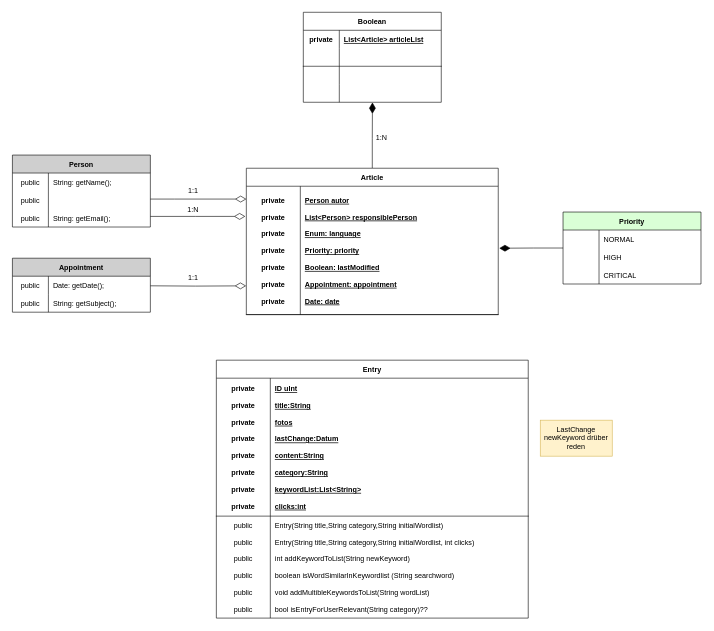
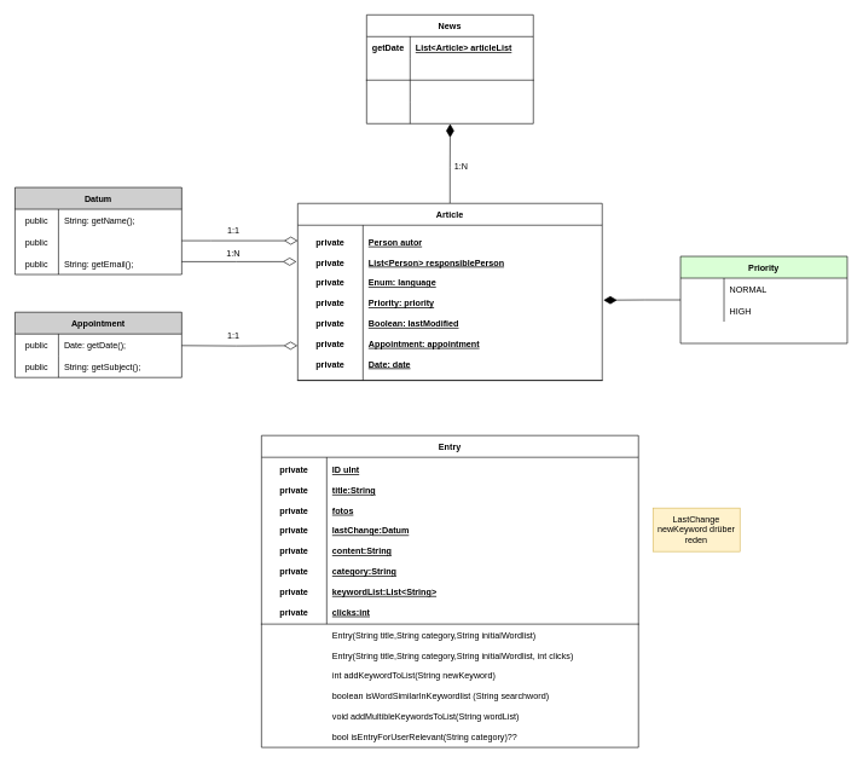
- <mxCell id="15" value="Boolean" style="shape=table;startSize=30;container=1;collapsible=1;childLayout=tableLayout;fixedRows=1;rowLines=0;fontStyle=1;align=center;resizeLast=1;labelBackgroundColor=none;" vertex="1" parent="1"><mxGeometry x="505" y="20" width="230" height="150" as="geometry" /></mxCell>
+ <mxCell id="15" value="News" style="shape=table;startSize=30;container=1;collapsible=1;childLayout=tableLayout;fixedRows=1;rowLines=0;fontStyle=1;align=center;resizeLast=1;labelBackgroundColor=none;" vertex="1" parent="1"><mxGeometry x="505" y="20" width="230" height="150" as="geometry" /></mxCell>
- <mxCell id="17" value="private" style="shape=partialRectangle;connectable=0;fillColor=none;top=0;left=0;bottom=0;right=0;fontStyle=1;overflow=hidden;labelBackgroundColor=none;" vertex="1" parent="16"><mxGeometry width="60" height="30" as="geometry"><mxRectangle width="60" height="30" as="alternateBounds" /></mxGeometry></mxCell>
+ <mxCell id="17" value="getDate" style="shape=partialRectangle;connectable=0;fillColor=none;top=0;left=0;bottom=0;right=0;fontStyle=1;overflow=hidden;labelBackgroundColor=none;" vertex="1" parent="16"><mxGeometry width="60" height="30" as="geometry"><mxRectangle width="60" height="30" as="alternateBounds" /></mxGeometry></mxCell>
- <mxCell id="36" value="Person" style="shape=table;startSize=30;container=1;collapsible=1;childLayout=tableLayout;fixedRows=1;rowLines=0;fontStyle=1;align=center;resizeLast=1;labelBackgroundColor=none;rounded=0;shadow=0;sketch=0;gradientColor=none;fillColor=#CFCFCF;" vertex="1" parent="1"><mxGeometry x="20" y="258" width="230" height="120" as="geometry" /></mxCell>
+ <mxCell id="36" value="Datum" style="shape=table;startSize=30;container=1;collapsible=1;childLayout=tableLayout;fixedRows=1;rowLines=0;fontStyle=1;align=center;resizeLast=1;labelBackgroundColor=none;rounded=0;shadow=0;sketch=0;gradientColor=none;fillColor=#CFCFCF;" vertex="1" parent="1"><mxGeometry x="20" y="258" width="230" height="120" as="geometry" /></mxCell>
- <mxCell id="57" value="CRITICAL" style="shape=partialRectangle;connectable=0;fillColor=none;top=0;left=0;bottom=0;right=0;align=left;spacingLeft=6;overflow=hidden;labelBackgroundColor=none;" vertex="1" parent="55"><mxGeometry x="60" width="170" height="30" as="geometry"><mxRectangle width="170" height="30" as="alternateBounds" /></mxGeometry></mxCell>
- <mxCell id="7" value="public&#10;&#10;public&#10;&#10;public&#10;&#10;public&#10;&#10;public&#10;&#10;public" style="shape=partialRectangle;connectable=0;fillColor=none;top=0;left=0;bottom=0;right=0;editable=1;overflow=hidden;" vertex="1" parent="6"><mxGeometry width="90" height="170" as="geometry"><mxRectangle width="90" height="170" as="alternateBounds" /></mxGeometry></mxCell>
